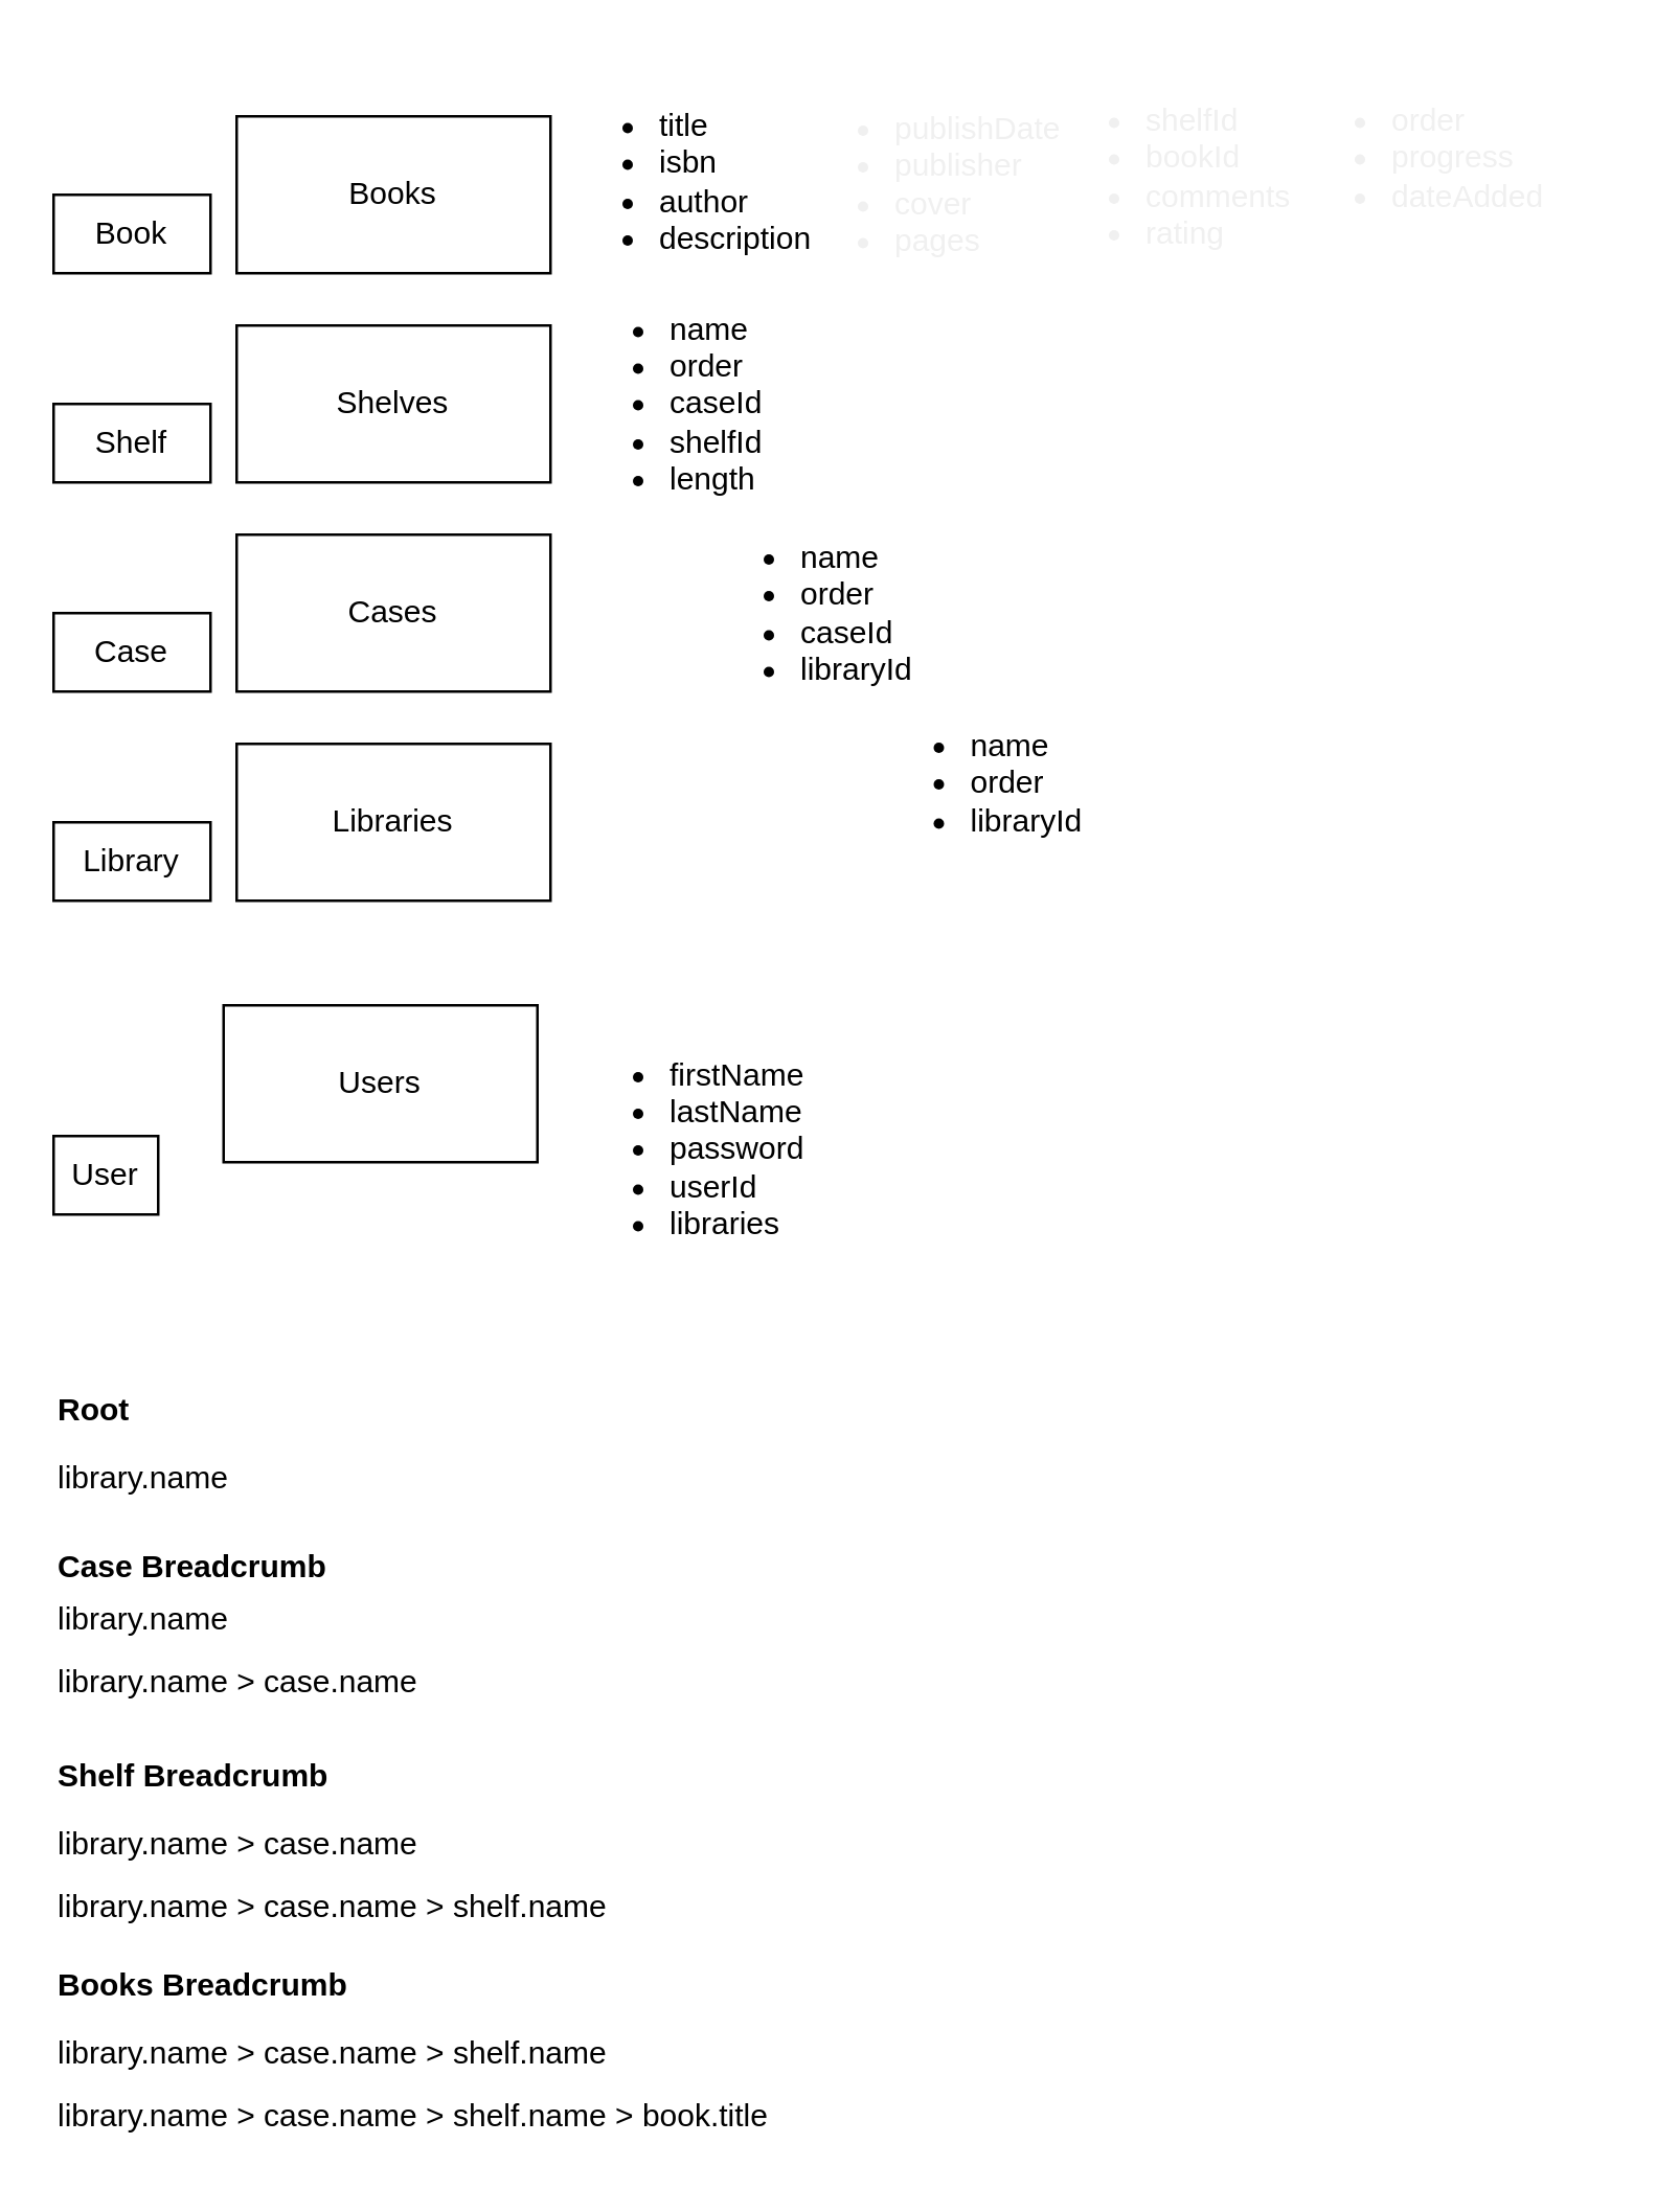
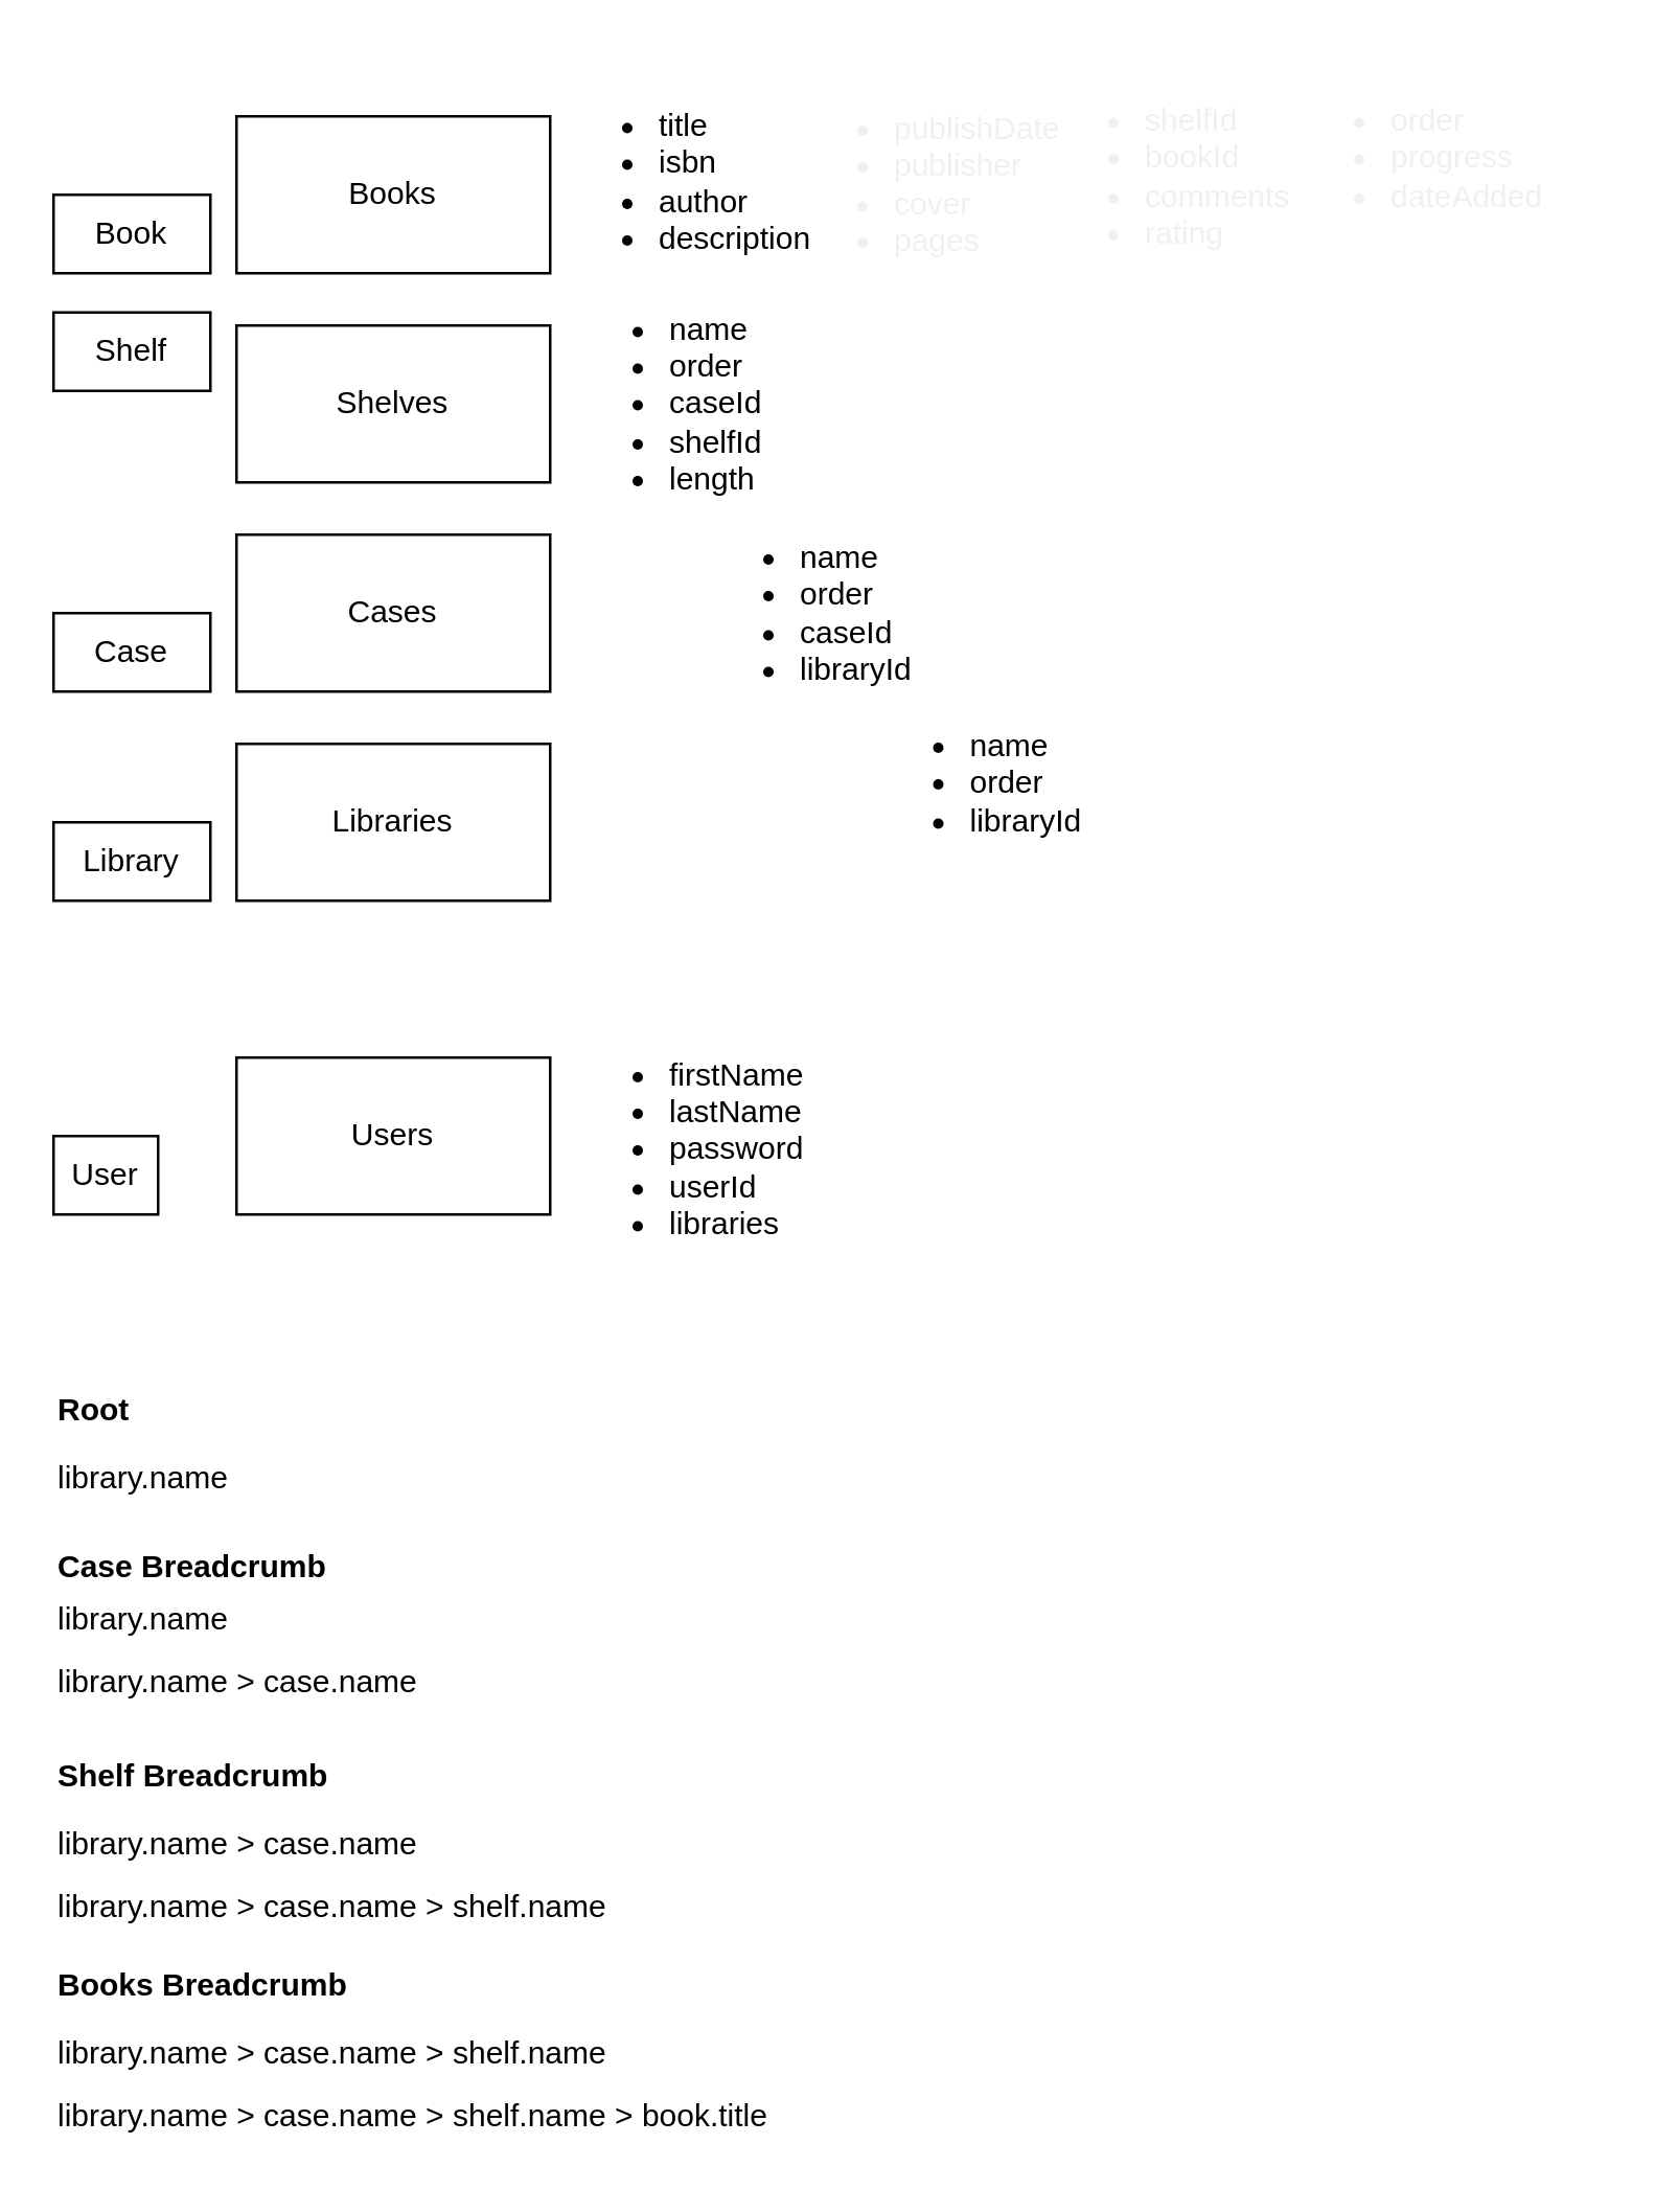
- <mxCell id="11" value="Shelf" style="rounded=0;whiteSpace=wrap;html=1;" vertex="1" parent="1"><mxGeometry x="20" y="154" width="60" height="30" as="geometry" /></mxCell>
+ <mxCell id="11" value="Shelf" style="rounded=0;whiteSpace=wrap;html=1;" vertex="1" parent="1"><mxGeometry x="20" y="119" width="60" height="30" as="geometry" /></mxCell>
- <mxCell id="14" value="Users" style="rounded=0;whiteSpace=wrap;html=1;" vertex="1" parent="1"><mxGeometry x="85" y="384" width="120" height="60" as="geometry" /></mxCell>
+ <mxCell id="14" value="Users" style="rounded=0;whiteSpace=wrap;html=1;" vertex="1" parent="1"><mxGeometry x="90" y="404" width="120" height="60" as="geometry" /></mxCell>
